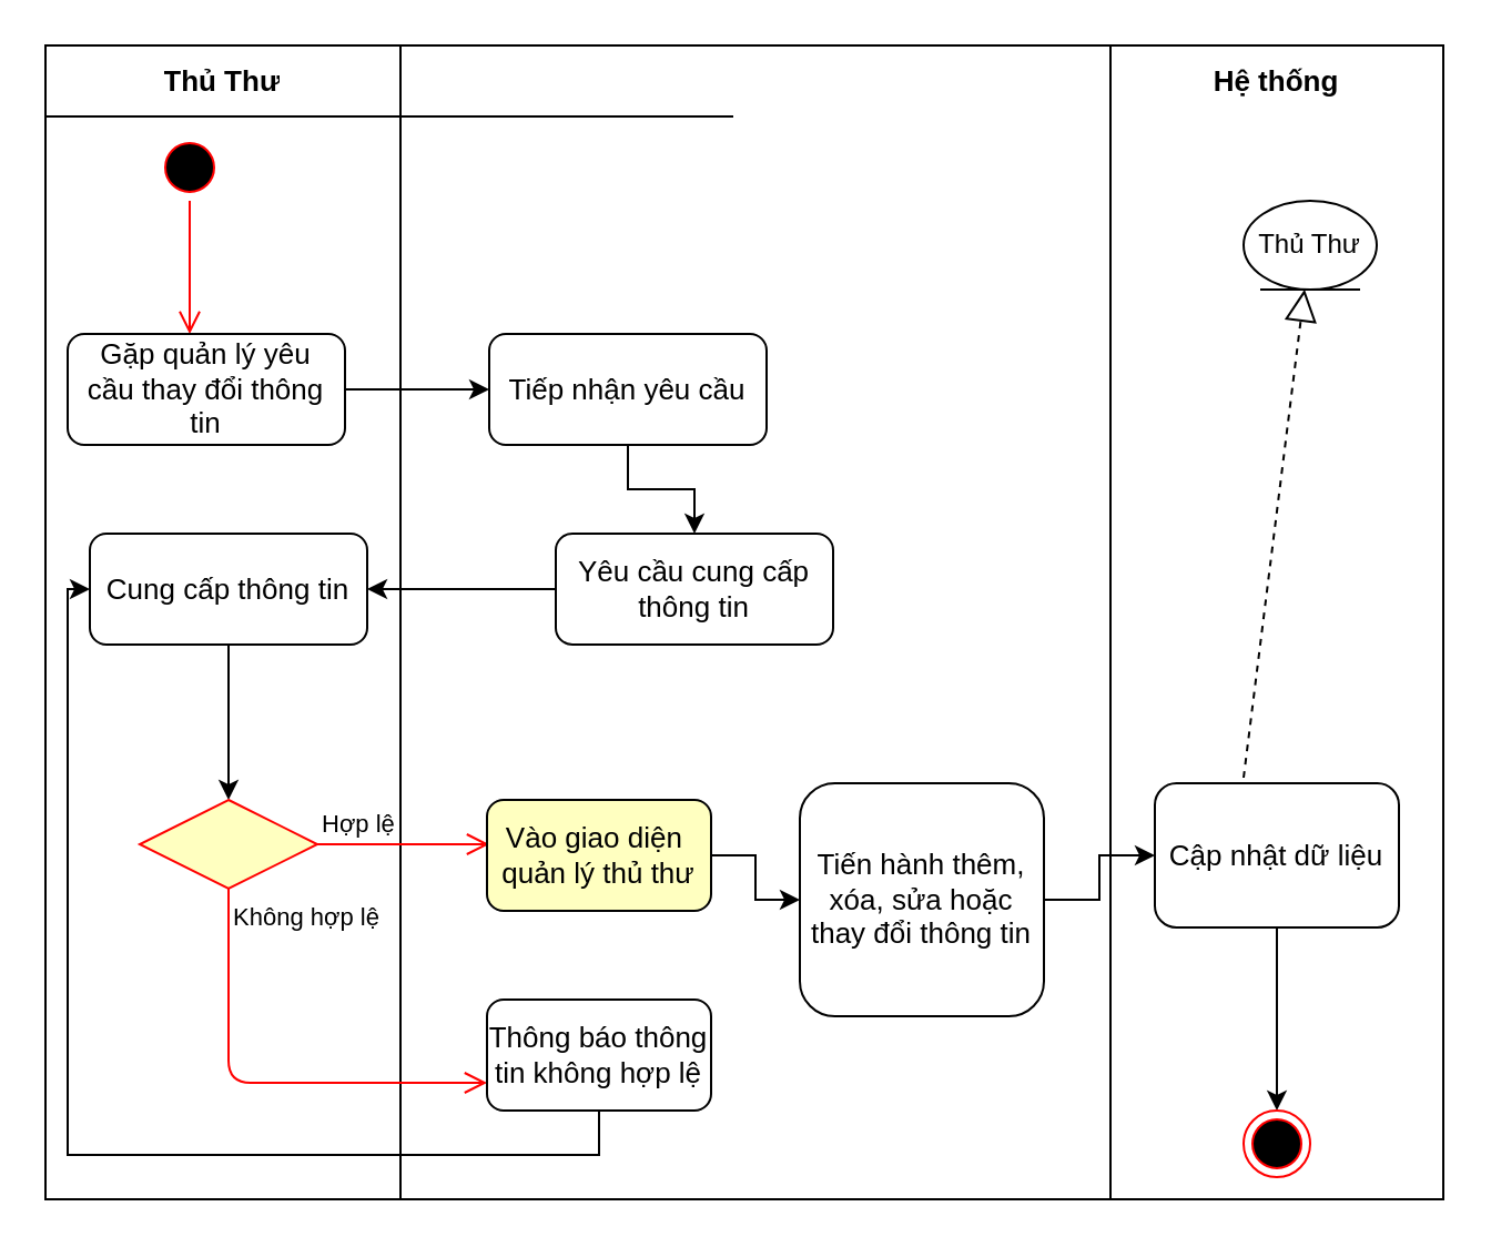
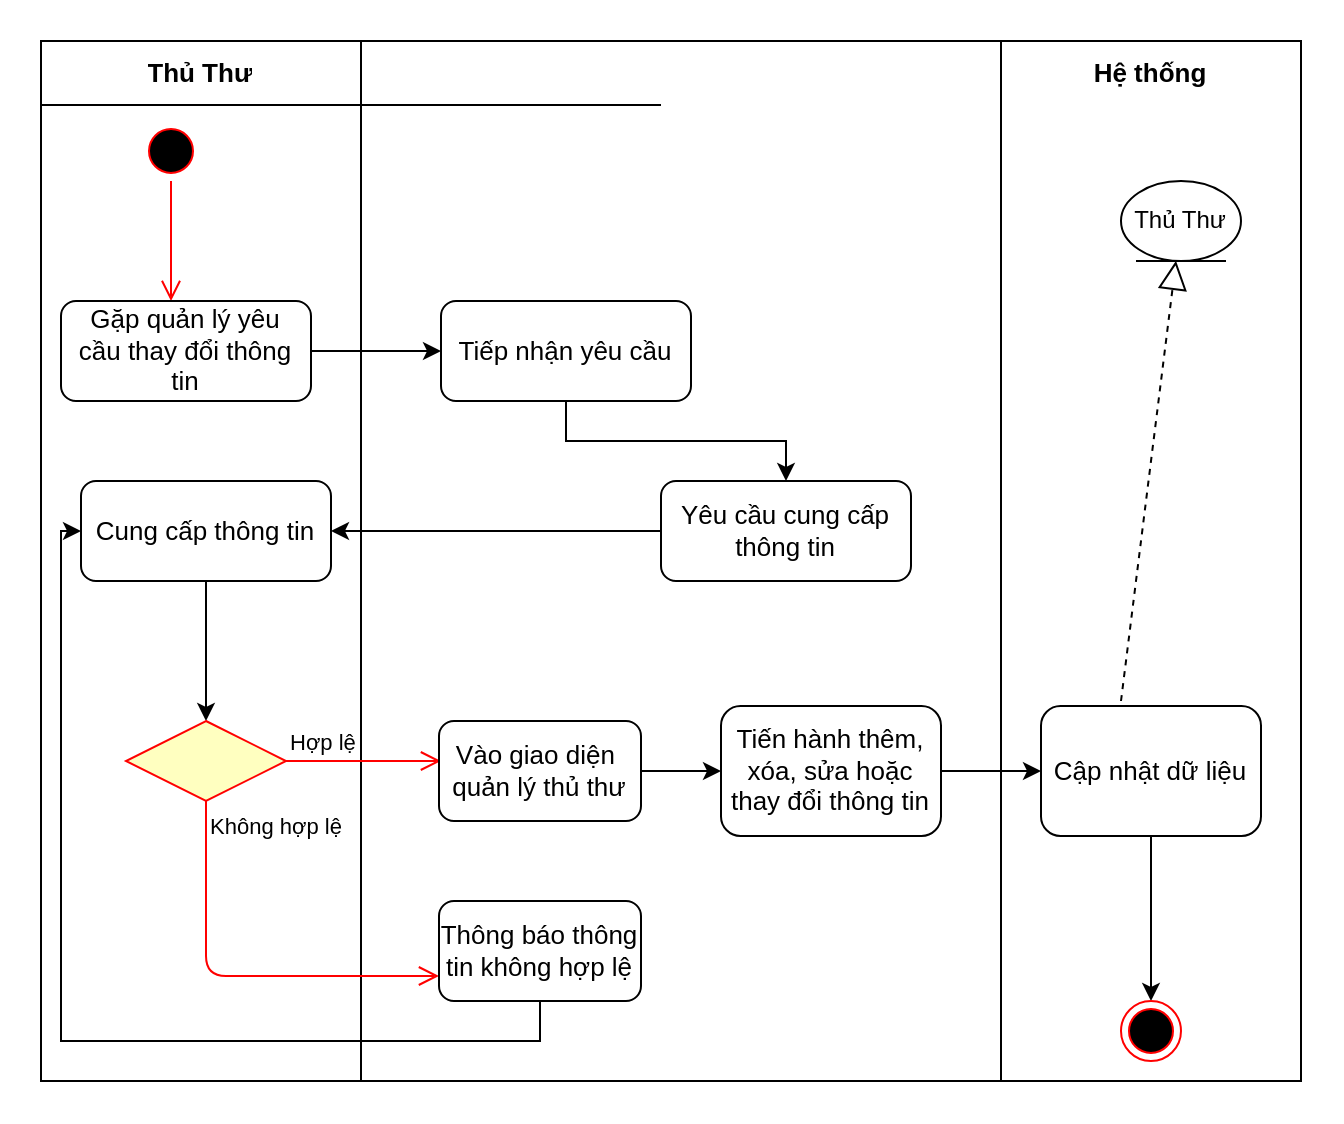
- <mxCell id="17" value="Yêu cầu cung cấp thông tin" style="rounded=1;whiteSpace=wrap;html=1;fontSize=13;strokeColor=#000000;" vertex="1" parent="1"><mxGeometry x="250" y="240" width="125" height="50" as="geometry" /></mxCell>
+ <mxCell id="17" value="Yêu cầu cung cấp thông tin" style="rounded=1;whiteSpace=wrap;html=1;fontSize=13;strokeColor=#000000;" vertex="1" parent="1"><mxGeometry x="330" y="240" width="125" height="50" as="geometry" /></mxCell>
- <mxCell id="24" value="Vào giao diện&amp;nbsp;&lt;br&gt;quản lý thủ thư" style="rounded=1;whiteSpace=wrap;html=1;fontSize=13;strokeColor=#000000;fillColor=#ffffc0;" vertex="1" parent="1"><mxGeometry x="219" y="360" width="101" height="50" as="geometry" /></mxCell>
+ <mxCell id="24" value="Vào giao diện&amp;nbsp;&lt;br&gt;quản lý thủ thư" style="rounded=1;whiteSpace=wrap;html=1;fontSize=13;strokeColor=#000000;" vertex="1" parent="1"><mxGeometry x="219" y="360" width="101" height="50" as="geometry" /></mxCell>
- <mxCell id="26" value="Tiến hành thêm, xóa, sửa hoặc thay đổi thông tin" style="rounded=1;whiteSpace=wrap;html=1;fontSize=13;strokeColor=#000000;" vertex="1" parent="1"><mxGeometry x="360" y="352.5" width="110" height="105" as="geometry" /></mxCell>
+ <mxCell id="26" value="Tiến hành thêm, xóa, sửa hoặc thay đổi thông tin" style="rounded=1;whiteSpace=wrap;html=1;fontSize=13;strokeColor=#000000;" vertex="1" parent="1"><mxGeometry x="360" y="352.5" width="110" height="65" as="geometry" /></mxCell>
